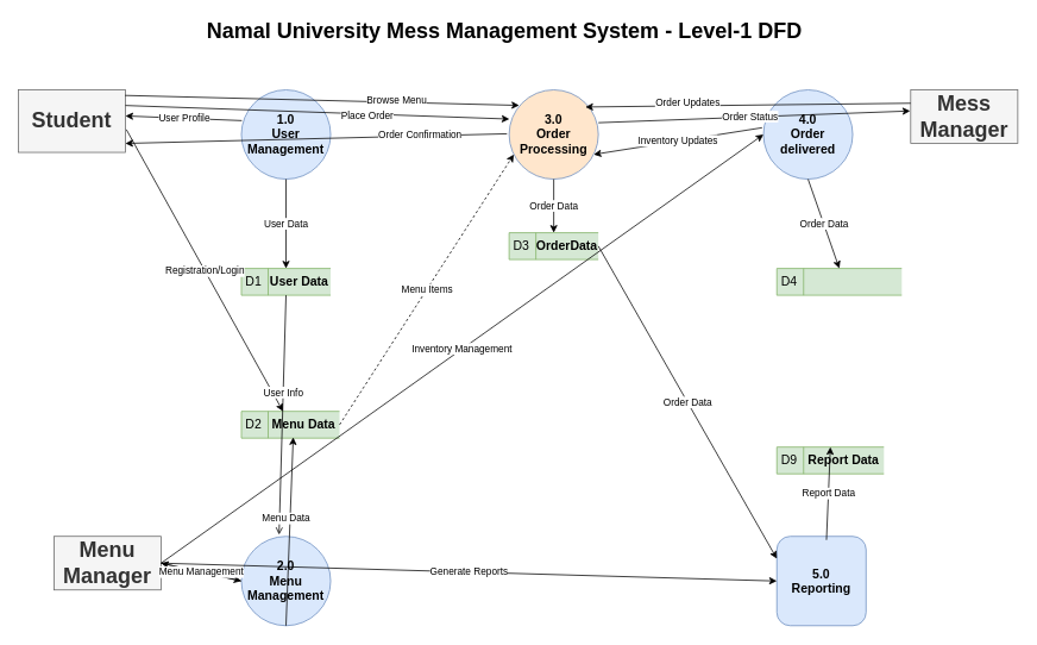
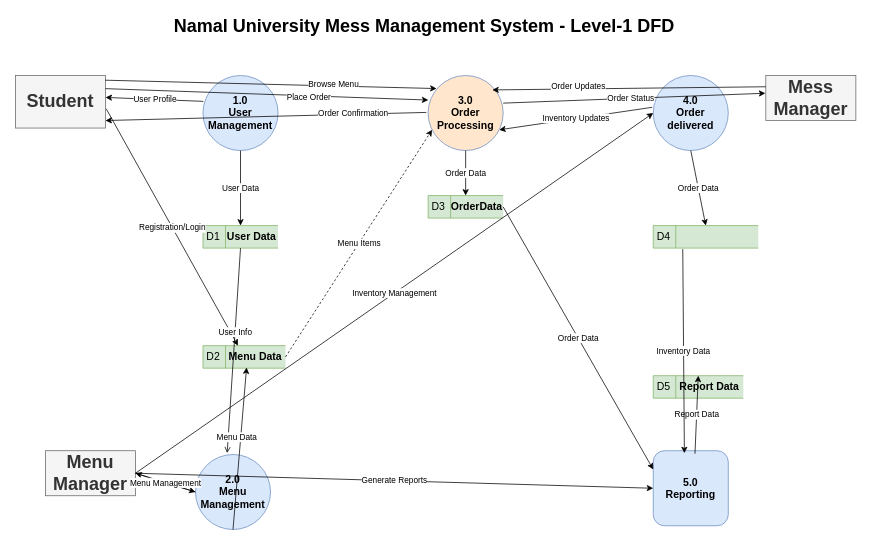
- <mxCell id="9" value="&lt;font style=&quot;font-size: 14px;&quot;&gt;&lt;b&gt;4.0&lt;br&gt;Order delivered&lt;br&gt;&lt;/b&gt;&lt;/font&gt;" style="ellipse;whiteSpace=wrap;html=1;aspect=fixed;fillColor=#dae8fc;strokeColor=#6c8ebf;" parent="1" vertex="1"><mxGeometry x="855" y="100" width="100" height="100" as="geometry" /></mxCell>
+ <mxCell id="9" value="&lt;font style=&quot;font-size: 14px;&quot;&gt;&lt;b&gt;4.0&lt;br&gt;Order delivered&lt;br&gt;&lt;/b&gt;&lt;/font&gt;" style="ellipse;whiteSpace=wrap;html=1;aspect=fixed;fillColor=#dae8fc;strokeColor=#6c8ebf;" parent="1" vertex="1"><mxGeometry x="870" y="100" width="100" height="100" as="geometry" /></mxCell>
+ <mxCell id="40" value="Inventory Data" style="endArrow=classic;html=1;rounded=0;exitX=0.281;exitY=1.043;exitDx=0;exitDy=0;entryX=0.415;entryY=0.033;entryDx=0;entryDy=0;entryPerimeter=0;exitPerimeter=0;" parent="1" source="17" target="10" edge="1"><mxGeometry width="50" height="50" relative="1" as="geometry" /></mxCell>
- <mxCell id="18" value="&lt;font style=&quot;font-size: 14px;&quot;&gt;D9&lt;/font&gt;" style="html=1;dashed=0;whiteSpace=wrap;shape=mxgraph.dfd.dataStoreID;align=left;spacingLeft=3;points=[[0,0],[0.5,0],[1,0],[0,0.5],[1,0.5],[0,1],[0.5,1],[1,1]];fillColor=#d5e8d4;strokeColor=#82b366;" parent="1" vertex="1"><mxGeometry x="870" y="500" width="120" height="30" as="geometry" /></mxCell>
+ <mxCell id="18" value="&lt;font style=&quot;font-size: 14px;&quot;&gt;D5&lt;/font&gt;" style="html=1;dashed=0;whiteSpace=wrap;shape=mxgraph.dfd.dataStoreID;align=left;spacingLeft=3;points=[[0,0],[0.5,0],[1,0],[0,0.5],[1,0.5],[0,1],[0.5,1],[1,1]];fillColor=#d5e8d4;strokeColor=#82b366;" parent="1" vertex="1"><mxGeometry x="870" y="500" width="120" height="30" as="geometry" /></mxCell>
- <mxCell id="7" value="&lt;font style=&quot;font-size: 14px;&quot;&gt;&lt;b&gt;2.0&lt;br&gt;Menu&lt;br&gt;Management&lt;/b&gt;&lt;/font&gt;" style="ellipse;whiteSpace=wrap;html=1;aspect=fixed;fillColor=#dae8fc;strokeColor=#6c8ebf;" parent="1" vertex="1"><mxGeometry x="270" y="600" width="100" height="100" as="geometry" /></mxCell>
+ <mxCell id="7" value="&lt;font style=&quot;font-size: 14px;&quot;&gt;&lt;b&gt;2.0&lt;br&gt;Menu&lt;br&gt;Management&lt;/b&gt;&lt;/font&gt;" style="ellipse;whiteSpace=wrap;html=1;aspect=fixed;fillColor=#dae8fc;strokeColor=#6c8ebf;" parent="1" vertex="1"><mxGeometry x="260" y="605" width="100" height="100" as="geometry" /></mxCell>
